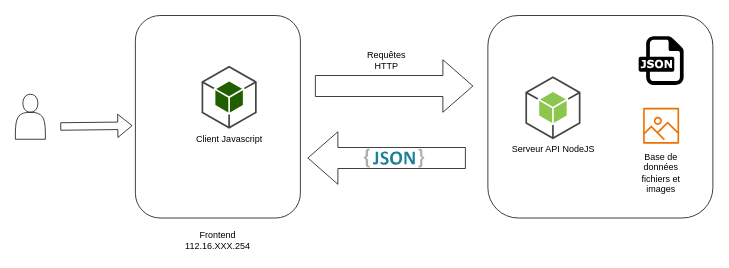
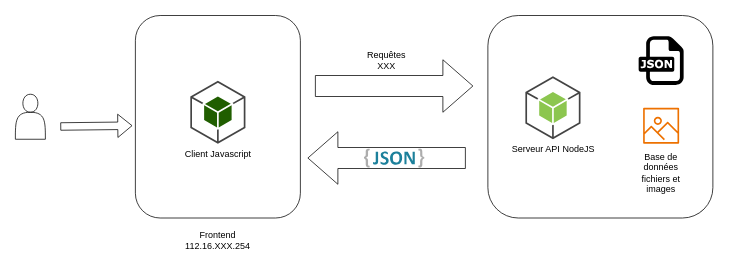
- <mxCell id="9" value="Requêtes HTTP" style="text;html=1;align=center;verticalAlign=middle;whiteSpace=wrap;rounded=0;" parent="1" vertex="1"><mxGeometry x="485" y="65" width="60" height="30" as="geometry" /></mxCell>
+ <mxCell id="9" value="Requêtes XXX" style="text;html=1;align=center;verticalAlign=middle;whiteSpace=wrap;rounded=0;" parent="1" vertex="1"><mxGeometry x="485" y="65" width="60" height="30" as="geometry" /></mxCell>
- <mxCell id="15" value="Client Javascript" style="outlineConnect=0;dashed=0;verticalLabelPosition=bottom;verticalAlign=top;align=center;html=1;shape=mxgraph.aws3.android;fillColor=#205E00;gradientColor=none;" parent="1" vertex="1"><mxGeometry x="268.25" y="87" width="73.5" height="84" as="geometry" /></mxCell>
+ <mxCell id="15" value="Client Javascript" style="outlineConnect=0;dashed=0;verticalLabelPosition=bottom;verticalAlign=top;align=center;html=1;shape=mxgraph.aws3.android;fillColor=#205E00;gradientColor=none;" parent="1" vertex="1"><mxGeometry x="253.25" y="107" width="73.5" height="84" as="geometry" /></mxCell>
